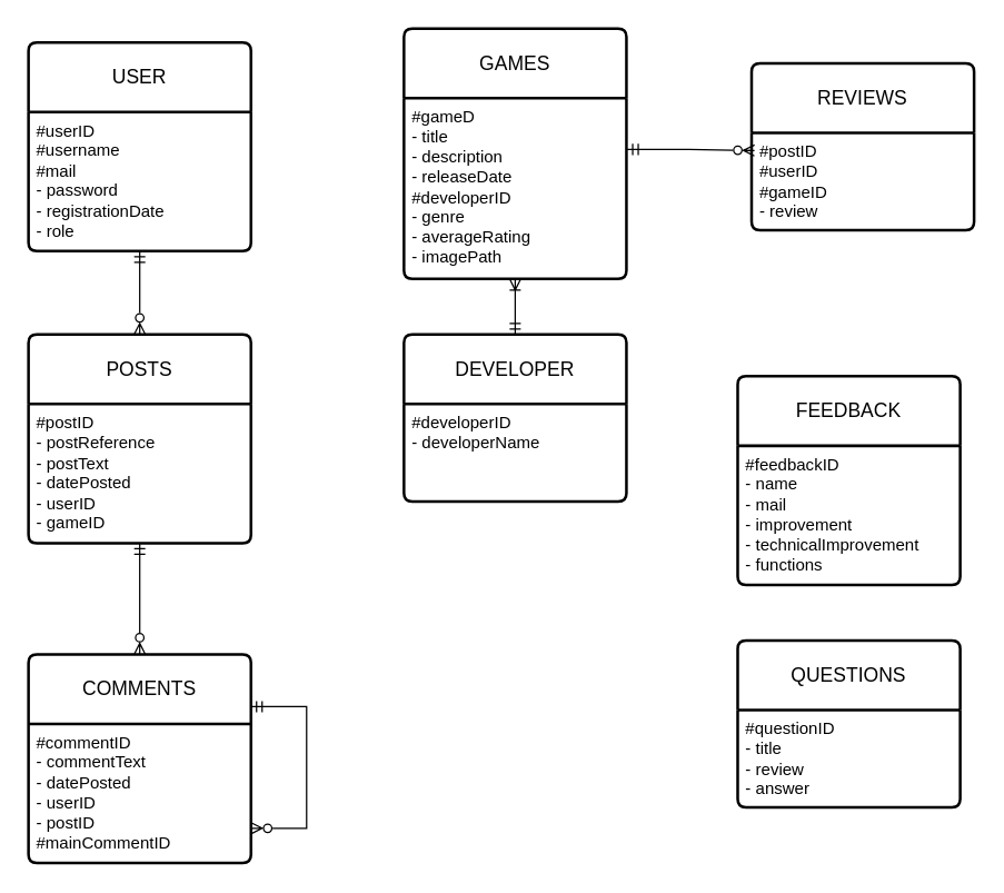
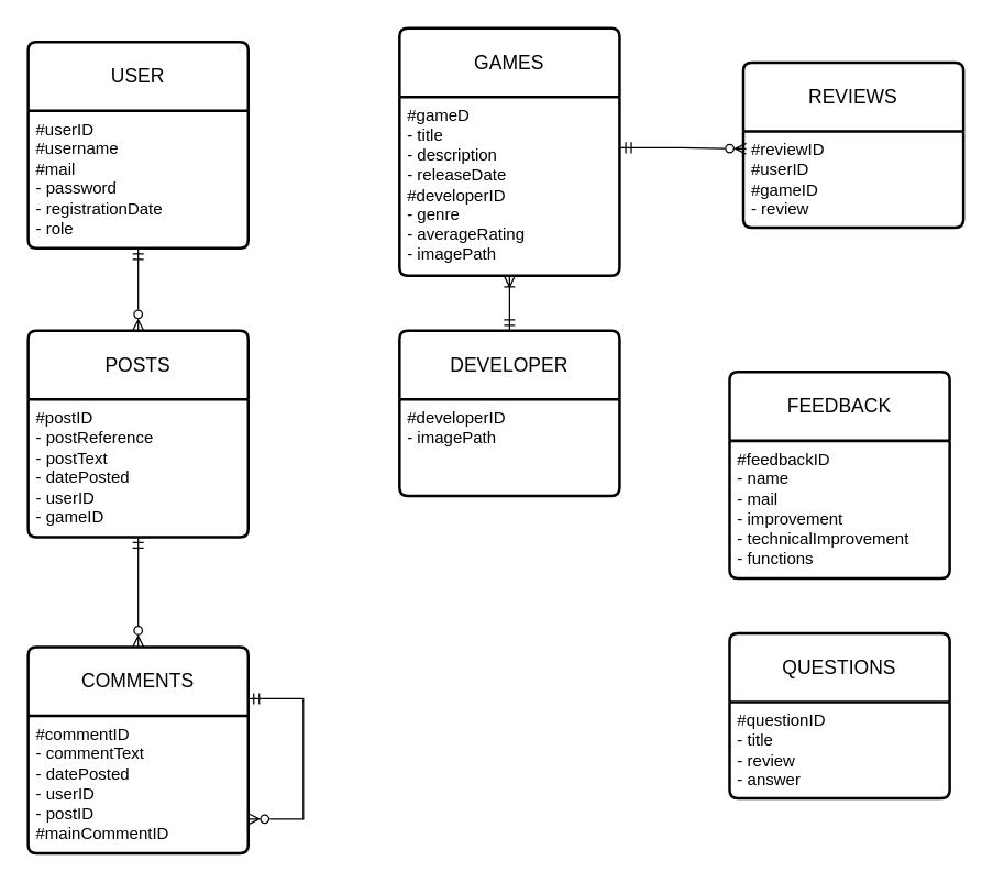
- <mxCell id="14" value="#postID&lt;br&gt;#userID&lt;br&gt;#gameID&lt;br&gt;- review" style="align=left;strokeColor=none;fillColor=none;spacingLeft=4;fontSize=12;verticalAlign=top;resizable=0;rotatable=0;part=1;html=1;" parent="13" vertex="1"><mxGeometry y="50" width="160" height="70" as="geometry" /></mxCell>
+ <mxCell id="14" value="#reviewID&lt;br&gt;#userID&lt;br&gt;#gameID&lt;br&gt;- review" style="align=left;strokeColor=none;fillColor=none;spacingLeft=4;fontSize=12;verticalAlign=top;resizable=0;rotatable=0;part=1;html=1;" parent="13" vertex="1"><mxGeometry y="50" width="160" height="70" as="geometry" /></mxCell>
- <mxCell id="17" value="#developerID&lt;br&gt;- developerName" style="align=left;strokeColor=none;fillColor=none;spacingLeft=4;fontSize=12;verticalAlign=top;resizable=0;rotatable=0;part=1;html=1;" parent="16" vertex="1"><mxGeometry y="50" width="160" height="70" as="geometry" /></mxCell>
+ <mxCell id="17" value="#developerID&lt;br&gt;- imagePath" style="align=left;strokeColor=none;fillColor=none;spacingLeft=4;fontSize=12;verticalAlign=top;resizable=0;rotatable=0;part=1;html=1;" parent="16" vertex="1"><mxGeometry y="50" width="160" height="70" as="geometry" /></mxCell>
